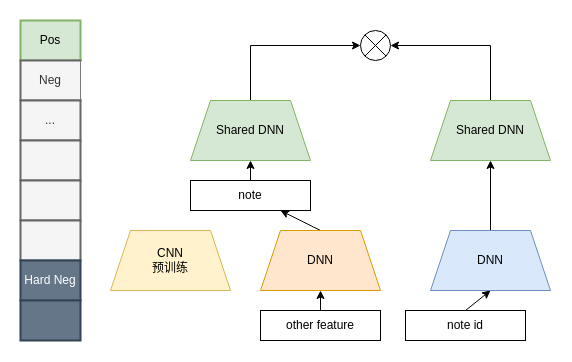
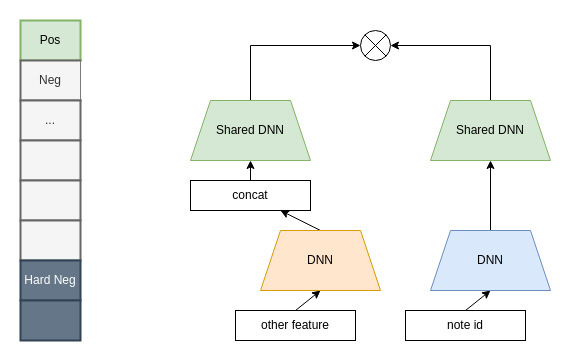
- <mxCell id="8" value="note" style="rounded=0;whiteSpace=wrap;html=1;" vertex="1" parent="1"><mxGeometry x="190" y="180" width="120" height="30" as="geometry" /></mxCell>
+ <mxCell id="8" value="concat" style="rounded=0;whiteSpace=wrap;html=1;" vertex="1" parent="1"><mxGeometry x="190" y="180" width="120" height="30" as="geometry" /></mxCell>
- <mxCell id="2" value="CNN&lt;br&gt;预训练" style="shape=trapezoid;perimeter=trapezoidPerimeter;whiteSpace=wrap;html=1;fixedSize=1;fillColor=#fff2cc;strokeColor=#d6b656;" vertex="1" parent="1"><mxGeometry x="110" y="230" width="120" height="60" as="geometry" /></mxCell>
- <mxCell id="4" value="other feature" style="rounded=0;whiteSpace=wrap;html=1;" vertex="1" parent="1"><mxGeometry x="260" y="310" width="120" height="30" as="geometry" /></mxCell>
+ <mxCell id="4" value="other feature" style="rounded=0;whiteSpace=wrap;html=1;" vertex="1" parent="1"><mxGeometry x="235" y="310" width="120" height="30" as="geometry" /></mxCell>
